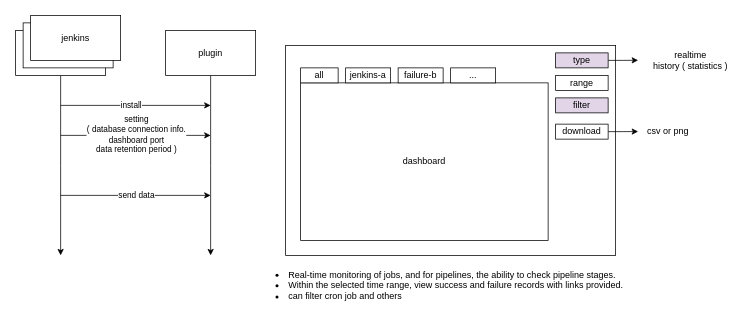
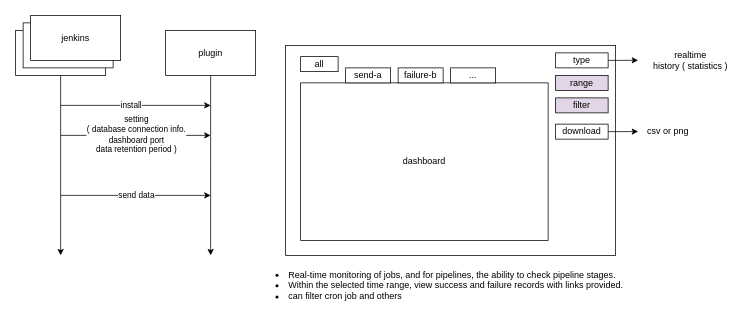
- <mxCell id="22" value="type" style="rounded=0;whiteSpace=wrap;html=1;fillColor=#e1d5e7;" vertex="1" parent="1"><mxGeometry x="740" y="70" width="70" height="20" as="geometry" /></mxCell>
+ <mxCell id="22" value="type" style="rounded=0;whiteSpace=wrap;html=1;" vertex="1" parent="1"><mxGeometry x="740" y="70" width="70" height="20" as="geometry" /></mxCell>
- <mxCell id="17" value="all" style="rounded=0;whiteSpace=wrap;html=1;" vertex="1" parent="1"><mxGeometry x="400" y="90" width="50" height="20" as="geometry" /></mxCell>
+ <mxCell id="17" value="all" style="rounded=0;whiteSpace=wrap;html=1;" vertex="1" parent="1"><mxGeometry x="400" y="75" width="50" height="20" as="geometry" /></mxCell>
- <mxCell id="18" value="jenkins-a" style="rounded=0;whiteSpace=wrap;html=1;" vertex="1" parent="1"><mxGeometry x="460" y="90" width="60" height="20" as="geometry" /></mxCell>
+ <mxCell id="18" value="send-a" style="rounded=0;whiteSpace=wrap;html=1;" vertex="1" parent="1"><mxGeometry x="460" y="90" width="60" height="20" as="geometry" /></mxCell>
- <mxCell id="23" value="range" style="rounded=0;whiteSpace=wrap;html=1;" vertex="1" parent="1"><mxGeometry x="740" y="100" width="70" height="20" as="geometry" /></mxCell>
+ <mxCell id="23" value="range" style="rounded=0;whiteSpace=wrap;html=1;fillColor=#e1d5e7;" vertex="1" parent="1"><mxGeometry x="740" y="100" width="70" height="20" as="geometry" /></mxCell>
